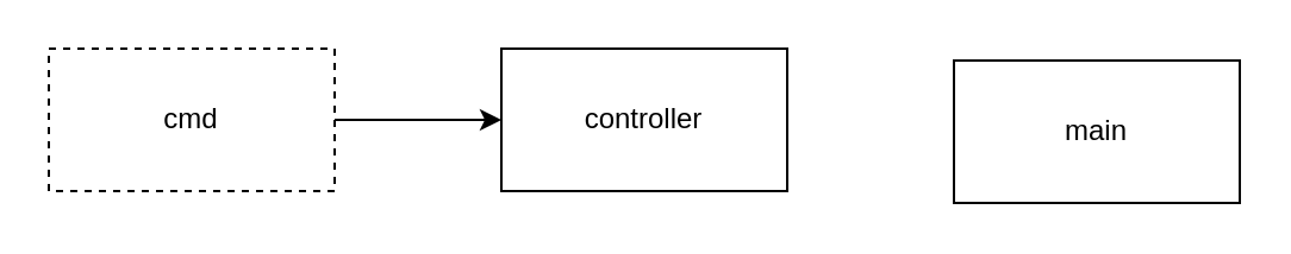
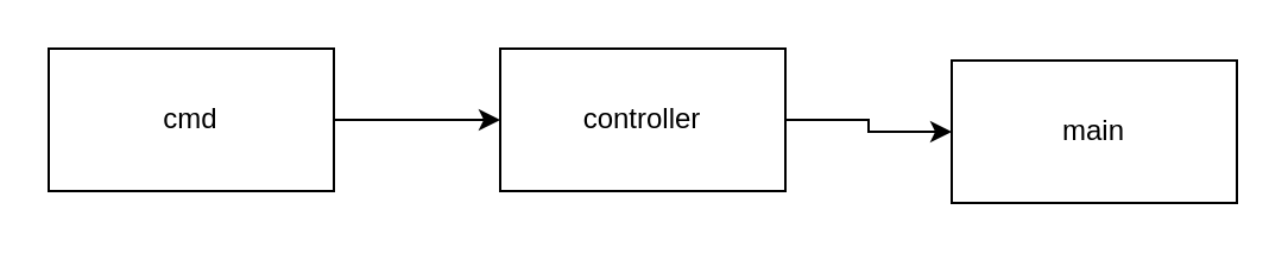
- <mxCell id="3" value="cmd" style="rounded=0;whiteSpace=wrap;html=1;dashed=1;" vertex="1" parent="1"><mxGeometry x="20" y="20" width="120" height="60" as="geometry" /></mxCell>
+ <mxCell id="3" value="cmd" style="rounded=0;whiteSpace=wrap;html=1;" vertex="1" parent="1"><mxGeometry x="20" y="20" width="120" height="60" as="geometry" /></mxCell>
+ <mxCell id="4" value="" style="edgeStyle=orthogonalEdgeStyle;rounded=0;orthogonalLoop=1;jettySize=auto;html=1;" edge="1" parent="1" source="5" target="6"><mxGeometry relative="1" as="geometry" /></mxCell>
